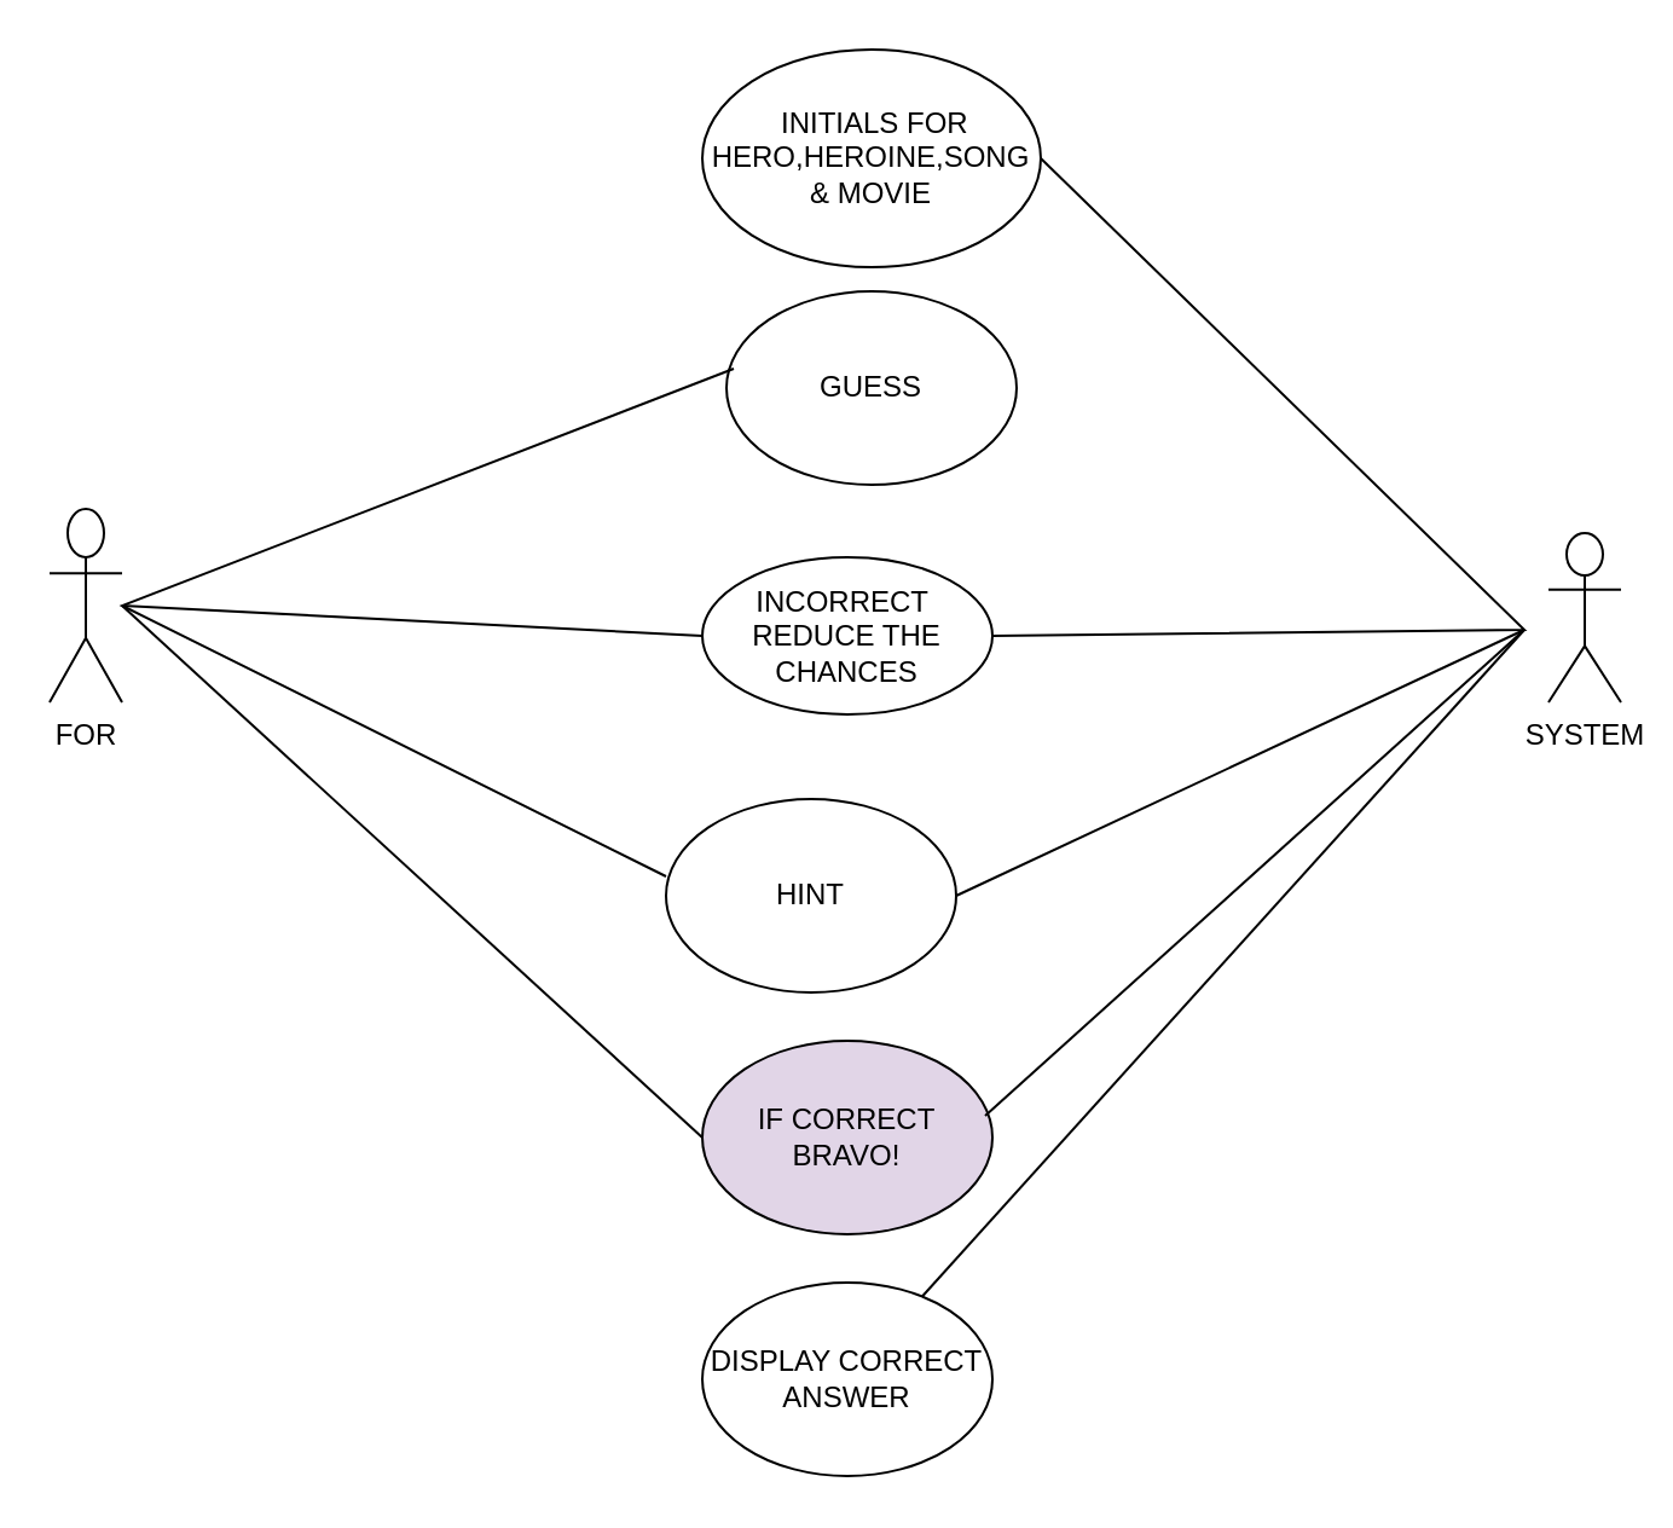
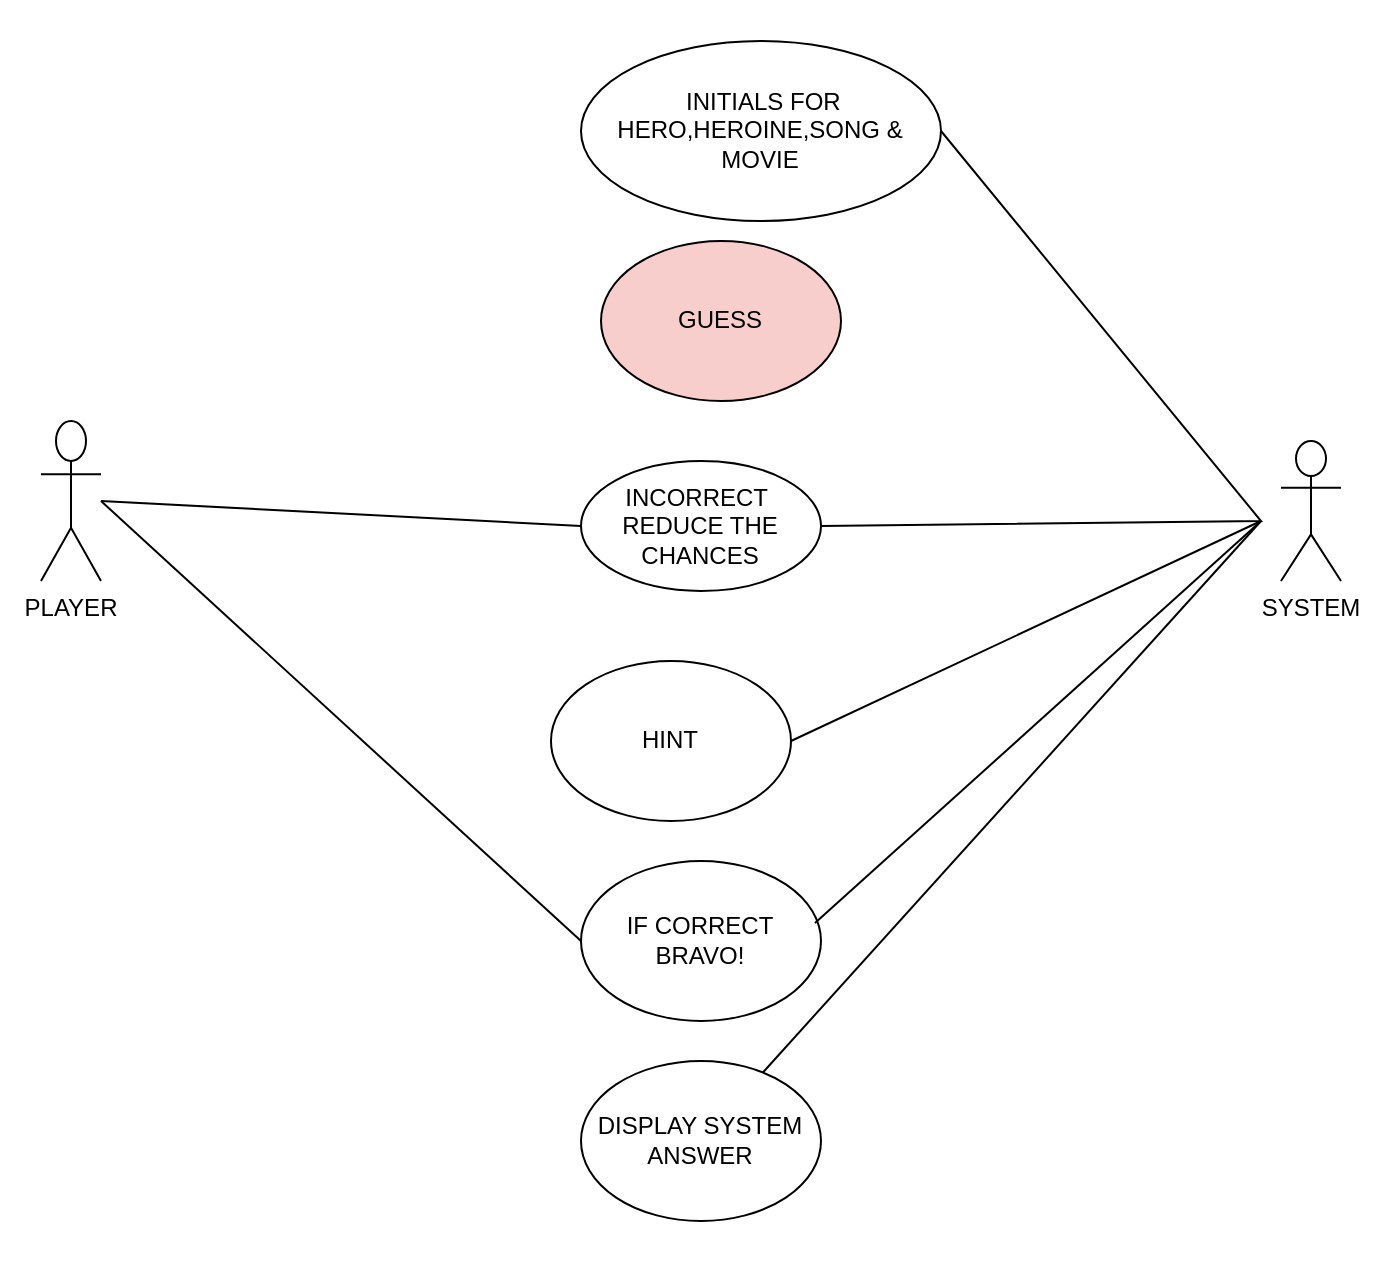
- <mxCell id="5" value="&amp;nbsp;INITIALS FOR HERO,HEROINE,SONG &amp;amp; MOVIE" style="ellipse;whiteSpace=wrap;html=1;" vertex="1" parent="1"><mxGeometry x="290" y="20" width="140" height="90" as="geometry" /></mxCell>
+ <mxCell id="5" value="&amp;nbsp;INITIALS FOR HERO,HEROINE,SONG &amp;amp; MOVIE" style="ellipse;whiteSpace=wrap;html=1;" vertex="1" parent="1"><mxGeometry x="290" y="20" width="180" height="90" as="geometry" /></mxCell>
- <mxCell id="6" value="GUESS" style="ellipse;whiteSpace=wrap;html=1;" vertex="1" parent="1"><mxGeometry x="300" y="120" width="120" height="80" as="geometry" /></mxCell>
+ <mxCell id="6" value="GUESS" style="ellipse;whiteSpace=wrap;html=1;fillColor=#f8cecc;" vertex="1" parent="1"><mxGeometry x="300" y="120" width="120" height="80" as="geometry" /></mxCell>
- <mxCell id="7" value="" style="endArrow=none;html=1;rounded=0;entryX=0.025;entryY=0.4;entryDx=0;entryDy=0;entryPerimeter=0;exitX=0;exitY=0.4;exitDx=0;exitDy=0;exitPerimeter=0;" edge="1" parent="1" source="10" target="6"><mxGeometry width="50" height="50" relative="1" as="geometry"><mxPoint x="220" y="600" as="sourcePoint" /><mxPoint x="360" y="310" as="targetPoint" /><Array as="points"><mxPoint x="50" y="250" /></Array></mxGeometry></mxCell>
- <mxCell id="2" value="FOR" style="shape=umlActor;verticalLabelPosition=bottom;verticalAlign=top;html=1;outlineConnect=0;" vertex="1" parent="1"><mxGeometry x="20" y="210" width="30" height="80" as="geometry" /></mxCell>
+ <mxCell id="2" value="PLAYER" style="shape=umlActor;verticalLabelPosition=bottom;verticalAlign=top;html=1;outlineConnect=0;" vertex="1" parent="1"><mxGeometry x="20" y="210" width="30" height="80" as="geometry" /></mxCell>
- <mxCell id="13" value="IF CORRECT BRAVO!" style="ellipse;whiteSpace=wrap;html=1;fillColor=#e1d5e7;" vertex="1" parent="1"><mxGeometry x="290" y="430" width="120" height="80" as="geometry" /></mxCell>
+ <mxCell id="13" value="IF CORRECT BRAVO!" style="ellipse;whiteSpace=wrap;html=1;" vertex="1" parent="1"><mxGeometry x="290" y="430" width="120" height="80" as="geometry" /></mxCell>
- <mxCell id="4" value="DISPLAY CORRECT ANSWER" style="ellipse;whiteSpace=wrap;html=1;" vertex="1" parent="1"><mxGeometry x="290" y="530" width="120" height="80" as="geometry" /></mxCell>
+ <mxCell id="4" value="DISPLAY SYSTEM ANSWER" style="ellipse;whiteSpace=wrap;html=1;" vertex="1" parent="1"><mxGeometry x="290" y="530" width="120" height="80" as="geometry" /></mxCell>
